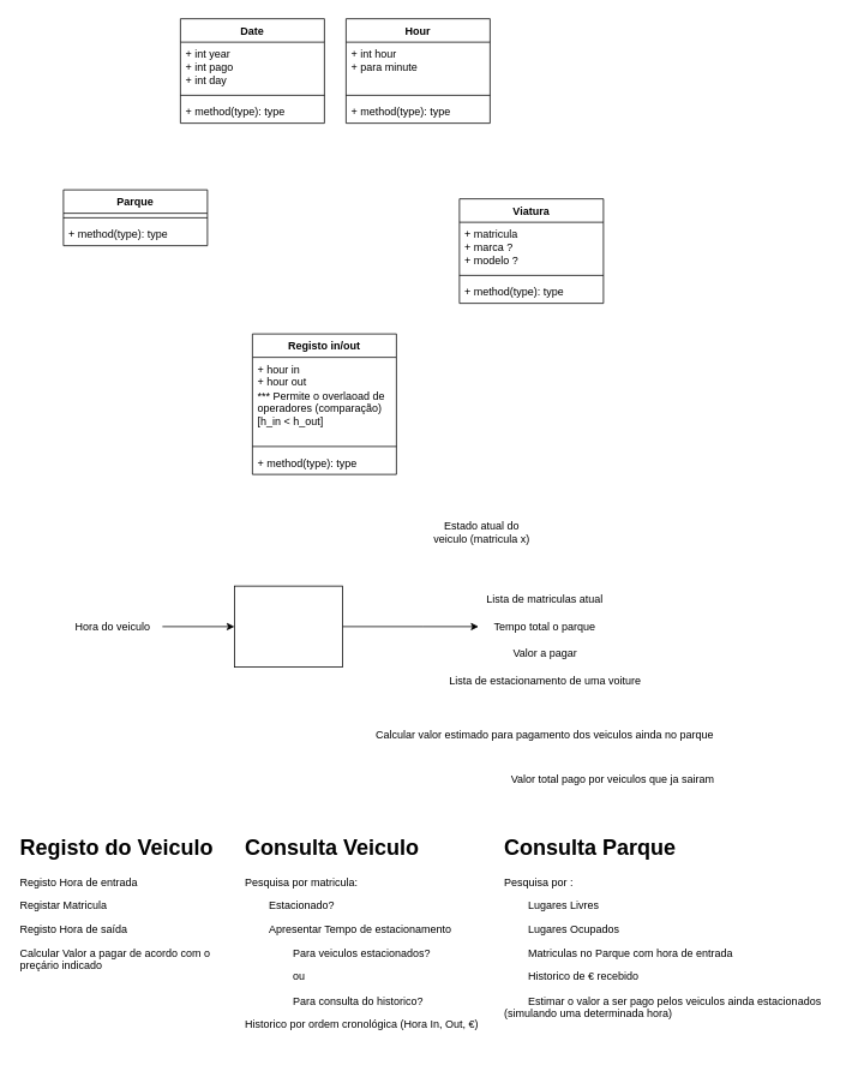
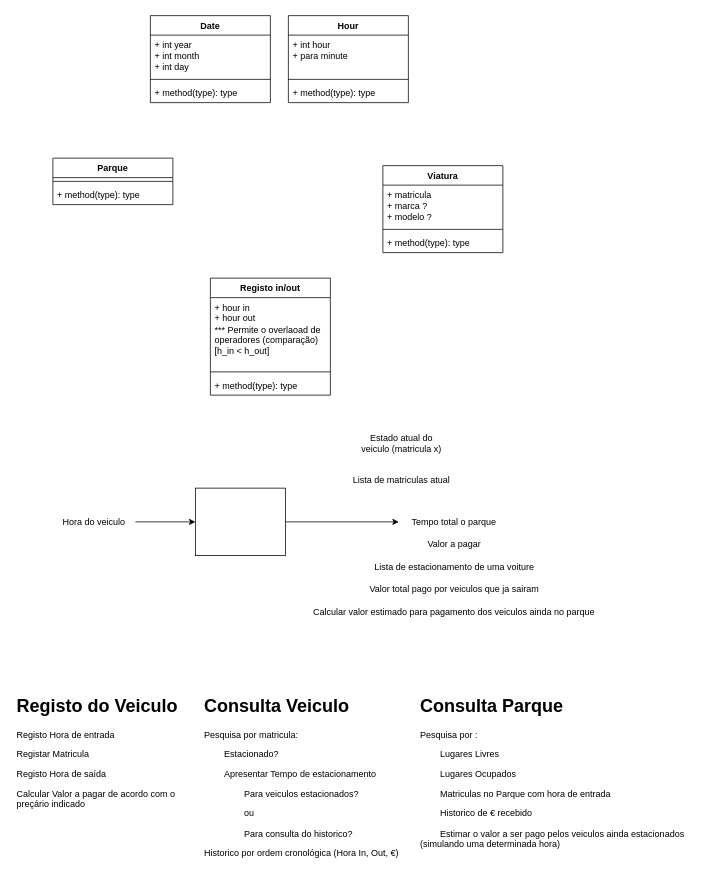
- <mxCell id="3" value="+ int year&lt;div&gt;+ int pago&lt;/div&gt;&lt;div&gt;+ int day&amp;nbsp;&lt;/div&gt;" style="text;strokeColor=none;fillColor=none;align=left;verticalAlign=top;spacingLeft=4;spacingRight=4;overflow=hidden;rotatable=0;points=[[0,0.5],[1,0.5]];portConstraint=eastwest;whiteSpace=wrap;html=1;" parent="2" vertex="1"><mxGeometry y="26" width="160" height="54" as="geometry" /></mxCell>
+ <mxCell id="3" value="+ int year&lt;div&gt;+ int month&lt;/div&gt;&lt;div&gt;+ int day&amp;nbsp;&lt;/div&gt;" style="text;strokeColor=none;fillColor=none;align=left;verticalAlign=top;spacingLeft=4;spacingRight=4;overflow=hidden;rotatable=0;points=[[0,0.5],[1,0.5]];portConstraint=eastwest;whiteSpace=wrap;html=1;" parent="2" vertex="1"><mxGeometry y="26" width="160" height="54" as="geometry" /></mxCell>
- <mxCell id="26" value="Lista de matriculas atual" style="text;html=1;align=center;verticalAlign=middle;whiteSpace=wrap;rounded=0;" vertex="1" parent="1"><mxGeometry x="531.23" y="650" width="147.5" height="30" as="geometry" /></mxCell>
+ <mxCell id="26" value="Lista de matriculas atual" style="text;html=1;align=center;verticalAlign=middle;whiteSpace=wrap;rounded=0;" vertex="1" parent="1"><mxGeometry x="461.23" y="625" width="147.5" height="30" as="geometry" /></mxCell>
- <mxCell id="30" value="Valor total pago por veiculos que ja sairam" style="text;html=1;align=center;verticalAlign=middle;whiteSpace=wrap;rounded=0;" vertex="1" parent="1"><mxGeometry x="565.62" y="850" width="228.75" height="30" as="geometry" /></mxCell>
+ <mxCell id="30" value="Valor total pago por veiculos que ja sairam" style="text;html=1;align=center;verticalAlign=middle;whiteSpace=wrap;rounded=0;" vertex="1" parent="1"><mxGeometry x="490.62" y="770" width="228.75" height="30" as="geometry" /></mxCell>
